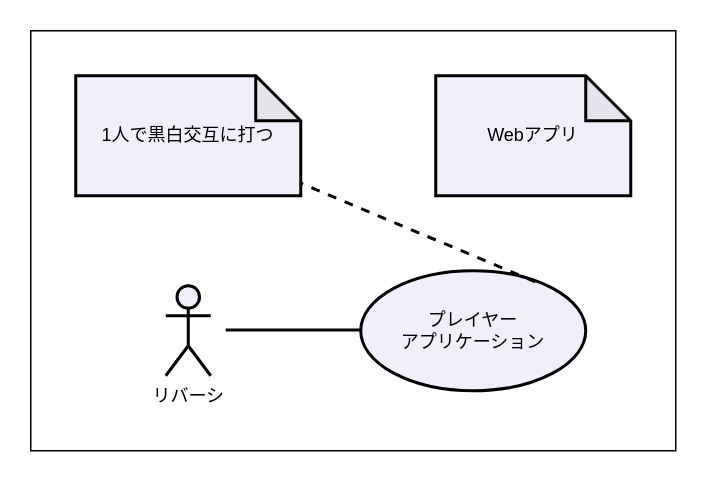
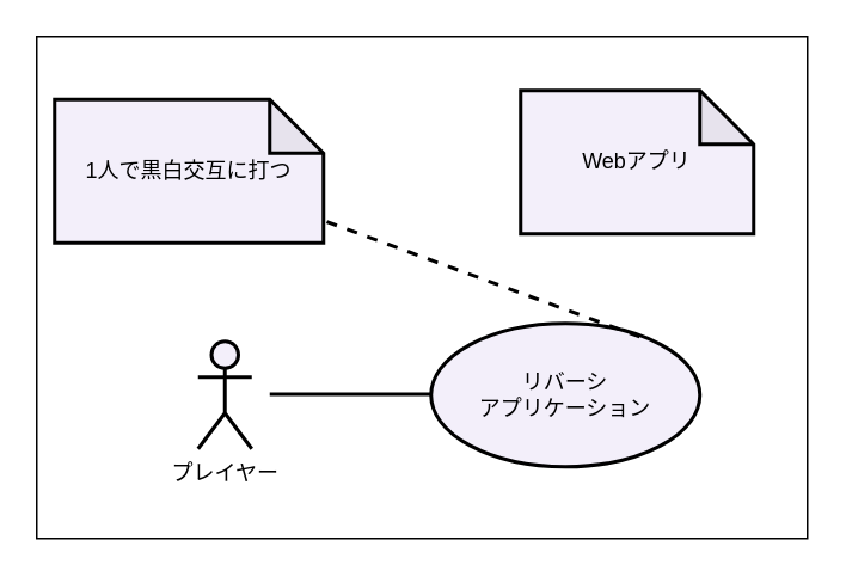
- <mxCell id="7" value="1人で黒白交互に打つ" style="shape=note;whiteSpace=wrap;html=1;backgroundOutline=1;darkOpacity=0.05;labelBackgroundColor=none;strokeColor=#000000;strokeWidth=2;fontColor=#000000;fillColor=#F3EFFA;" vertex="1" parent="1"><mxGeometry x="50" y="50" width="150" height="80" as="geometry" /></mxCell>
+ <mxCell id="7" value="1人で黒白交互に打つ" style="shape=note;whiteSpace=wrap;html=1;backgroundOutline=1;darkOpacity=0.05;labelBackgroundColor=none;strokeColor=#000000;strokeWidth=2;fontColor=#000000;fillColor=#F3EFFA;" vertex="1" parent="1"><mxGeometry x="30" y="55" width="150" height="80" as="geometry" /></mxCell>
- <mxCell id="4" value="&lt;font color=&quot;#000000&quot;&gt;プレイヤー&lt;br&gt;アプリケーション&lt;/font&gt;" style="ellipse;whiteSpace=wrap;html=1;align=center;strokeColor=#000000;strokeWidth=2;fillColor=#F3EFFA;" vertex="1" parent="1"><mxGeometry x="240" y="180" width="150" height="80" as="geometry" /></mxCell>
+ <mxCell id="4" value="&lt;font color=&quot;#000000&quot;&gt;リバーシ&lt;br&gt;アプリケーション&lt;/font&gt;" style="ellipse;whiteSpace=wrap;html=1;align=center;strokeColor=#000000;strokeWidth=2;fillColor=#F3EFFA;" vertex="1" parent="1"><mxGeometry x="240" y="180" width="150" height="80" as="geometry" /></mxCell>
- <mxCell id="3" value="リバーシ" style="shape=umlActor;verticalLabelPosition=bottom;verticalAlign=top;html=1;strokeColor=#000000;fillColor=#F3EFFA;strokeWidth=2;fontColor=#000000;" vertex="1" parent="1"><mxGeometry x="110" y="190" width="30" height="60" as="geometry" /></mxCell>
+ <mxCell id="3" value="プレイヤー" style="shape=umlActor;verticalLabelPosition=bottom;verticalAlign=top;html=1;strokeColor=#000000;fillColor=#F3EFFA;strokeWidth=2;fontColor=#000000;" vertex="1" parent="1"><mxGeometry x="110" y="190" width="30" height="60" as="geometry" /></mxCell>
